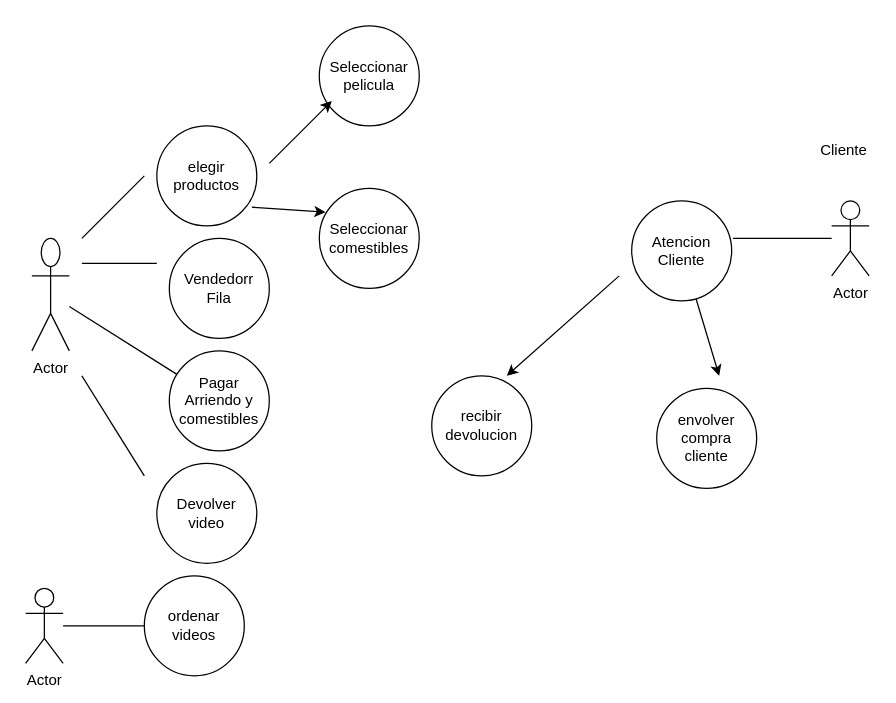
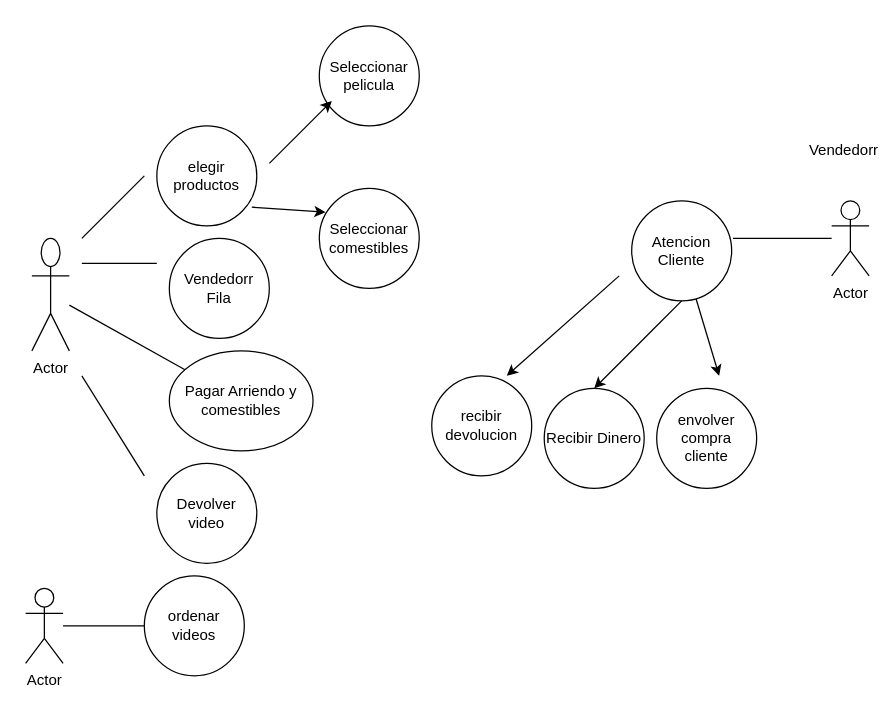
- <mxCell id="6" value="&lt;font style=&quot;vertical-align: inherit&quot;&gt;&lt;font style=&quot;vertical-align: inherit&quot;&gt;Cliente&lt;/font&gt;&lt;/font&gt;" style="text;html=1;strokeColor=none;fillColor=none;align=center;verticalAlign=middle;whiteSpace=wrap;rounded=0;" vertex="1" parent="1"><mxGeometry x="655" y="110" width="40" height="20" as="geometry" /></mxCell>
+ <mxCell id="6" value="&lt;font style=&quot;vertical-align: inherit&quot;&gt;&lt;font style=&quot;vertical-align: inherit&quot;&gt;Vendedorr&lt;/font&gt;&lt;/font&gt;" style="text;html=1;strokeColor=none;fillColor=none;align=center;verticalAlign=middle;whiteSpace=wrap;rounded=0;" vertex="1" parent="1"><mxGeometry x="655" y="110" width="40" height="20" as="geometry" /></mxCell>
+ <mxCell id="14" value="" style="endArrow=classic;html=1;entryX=0.5;entryY=0;entryDx=0;entryDy=0;exitX=0.5;exitY=1;exitDx=0;exitDy=0;" edge="1" parent="1" source="9" target="10"><mxGeometry width="50" height="50" relative="1" as="geometry"><mxPoint x="475" y="305" as="sourcePoint" /><mxPoint x="525" y="255" as="targetPoint" /><Array as="points"><mxPoint x="515" y="270" /></Array></mxGeometry></mxCell>
- <mxCell id="8" value="&lt;font style=&quot;vertical-align: inherit&quot;&gt;&lt;font style=&quot;vertical-align: inherit&quot;&gt;&lt;font style=&quot;vertical-align: inherit&quot;&gt;&lt;font style=&quot;vertical-align: inherit&quot;&gt;&lt;font style=&quot;vertical-align: inherit&quot;&gt;&lt;font style=&quot;vertical-align: inherit&quot;&gt;Pagar Arriendo y comestibles&lt;/font&gt;&lt;/font&gt;&lt;/font&gt;&lt;/font&gt;&lt;/font&gt;&lt;/font&gt;" style="ellipse;whiteSpace=wrap;html=1;aspect=fixed;" vertex="1" parent="1"><mxGeometry x="135" y="280" width="80" height="80" as="geometry" /></mxCell>
+ <mxCell id="8" value="&lt;font style=&quot;vertical-align: inherit&quot;&gt;&lt;font style=&quot;vertical-align: inherit&quot;&gt;&lt;font style=&quot;vertical-align: inherit&quot;&gt;&lt;font style=&quot;vertical-align: inherit&quot;&gt;&lt;font style=&quot;vertical-align: inherit&quot;&gt;&lt;font style=&quot;vertical-align: inherit&quot;&gt;Pagar Arriendo y comestibles&lt;/font&gt;&lt;/font&gt;&lt;/font&gt;&lt;/font&gt;&lt;/font&gt;&lt;/font&gt;" style="ellipse;whiteSpace=wrap;html=1;aspect=fixed;" vertex="1" parent="1"><mxGeometry x="135" y="280" width="115" height="80" as="geometry" /></mxCell>
+ <mxCell id="10" value="&lt;font style=&quot;vertical-align: inherit&quot;&gt;&lt;font style=&quot;vertical-align: inherit&quot;&gt;&lt;font style=&quot;vertical-align: inherit&quot;&gt;&lt;font style=&quot;vertical-align: inherit&quot;&gt;Recibir Dinero&lt;/font&gt;&lt;/font&gt;&lt;/font&gt;&lt;/font&gt;" style="ellipse;whiteSpace=wrap;html=1;aspect=fixed;" vertex="1" parent="1"><mxGeometry x="435" y="310" width="80" height="80" as="geometry" /></mxCell>
